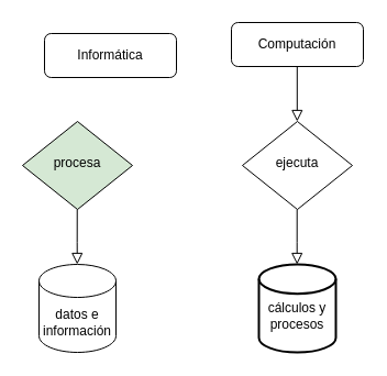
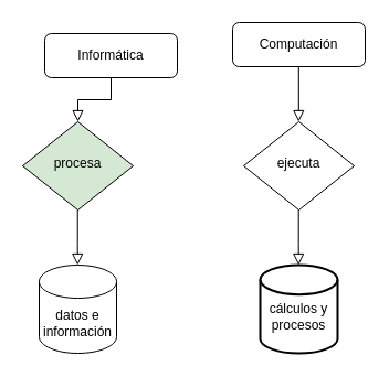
+ <mxCell id="2" value="" style="rounded=0;html=1;jettySize=auto;orthogonalLoop=1;fontSize=11;endArrow=block;endFill=0;endSize=8;strokeWidth=1;shadow=0;labelBackgroundColor=none;edgeStyle=orthogonalEdgeStyle;" parent="1" source="3" target="4" edge="1"><mxGeometry relative="1" as="geometry" /></mxCell>
